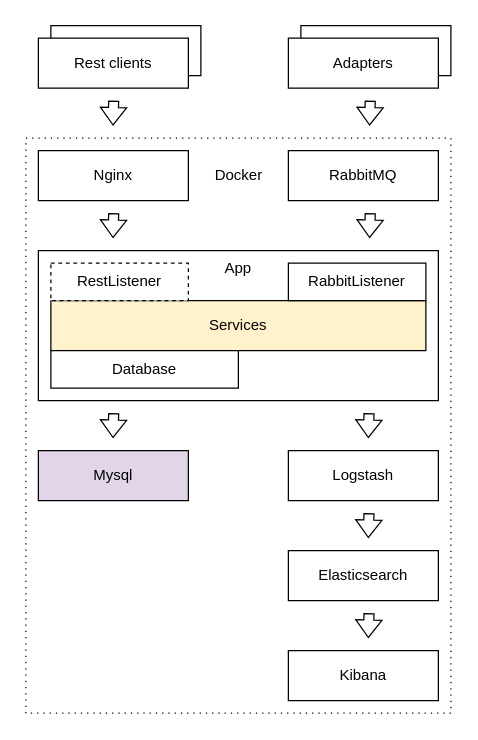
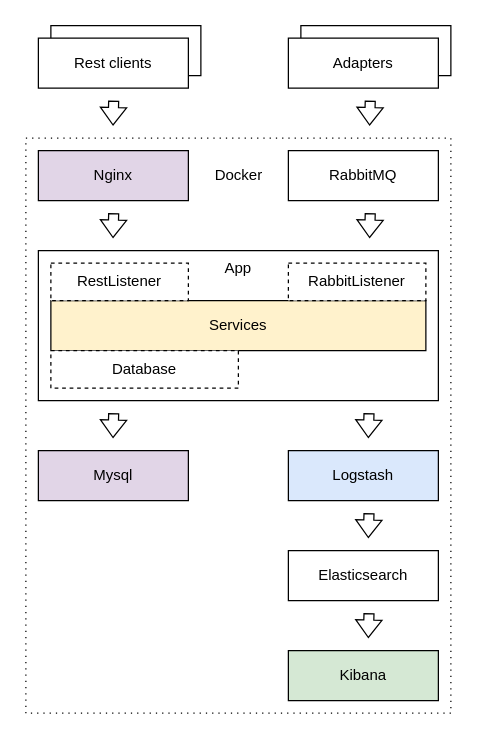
- <mxCell id="3" value="Nginx" style="rounded=0;whiteSpace=wrap;html=1;" vertex="1" parent="1"><mxGeometry x="30" y="120" width="120" height="40" as="geometry" /></mxCell>
+ <mxCell id="3" value="Nginx" style="rounded=0;whiteSpace=wrap;html=1;fillColor=#e1d5e7;" vertex="1" parent="1"><mxGeometry x="30" y="120" width="120" height="40" as="geometry" /></mxCell>
- <mxCell id="7" value="RabbitListener" style="rounded=0;whiteSpace=wrap;html=1;" vertex="1" parent="1"><mxGeometry x="230" y="210" width="110" height="30" as="geometry" /></mxCell>
+ <mxCell id="7" value="RabbitListener" style="rounded=0;whiteSpace=wrap;html=1;dashed=1;" vertex="1" parent="1"><mxGeometry x="230" y="210" width="110" height="30" as="geometry" /></mxCell>
- <mxCell id="9" value="Database" style="rounded=0;whiteSpace=wrap;html=1;" vertex="1" parent="1"><mxGeometry x="40" y="280" width="150" height="30" as="geometry" /></mxCell>
+ <mxCell id="9" value="Database" style="rounded=0;whiteSpace=wrap;html=1;dashed=1;" vertex="1" parent="1"><mxGeometry x="40" y="280" width="150" height="30" as="geometry" /></mxCell>
- <mxCell id="6" value="Logstash" style="rounded=0;whiteSpace=wrap;html=1;" vertex="1" parent="1"><mxGeometry x="230" y="360" width="120" height="40" as="geometry" /></mxCell>
+ <mxCell id="6" value="Logstash" style="rounded=0;whiteSpace=wrap;html=1;fillColor=#dae8fc;" vertex="1" parent="1"><mxGeometry x="230" y="360" width="120" height="40" as="geometry" /></mxCell>
- <mxCell id="12" value="Kibana" style="rounded=0;whiteSpace=wrap;html=1;" vertex="1" parent="1"><mxGeometry x="230" y="520" width="120" height="40" as="geometry" /></mxCell>
+ <mxCell id="12" value="Kibana" style="rounded=0;whiteSpace=wrap;html=1;fillColor=#d5e8d4;" vertex="1" parent="1"><mxGeometry x="230" y="520" width="120" height="40" as="geometry" /></mxCell>
